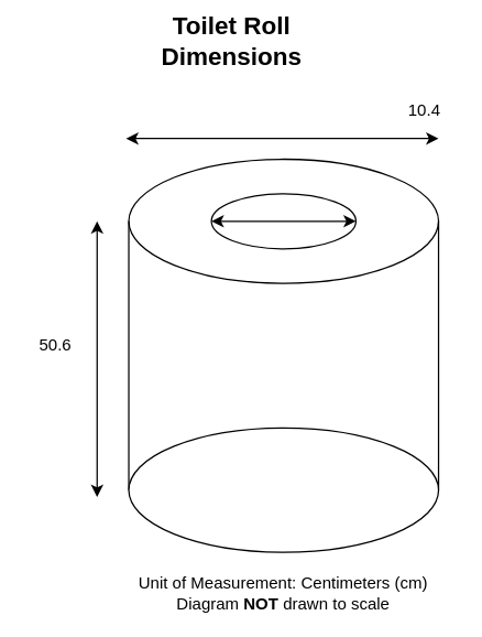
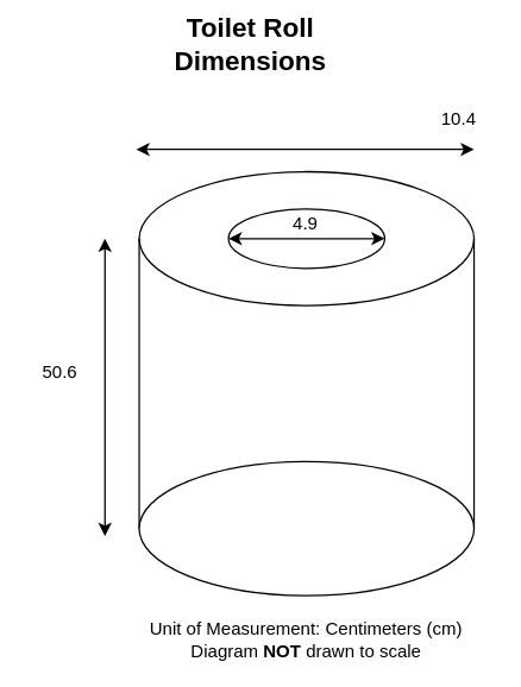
+ <mxCell id="12" value="4.9" style="text;html=1;strokeColor=none;fillColor=none;align=center;verticalAlign=middle;whiteSpace=wrap;rounded=0;" vertex="1" parent="1"><mxGeometry x="185" y="140" width="40" height="20" as="geometry" /></mxCell>
